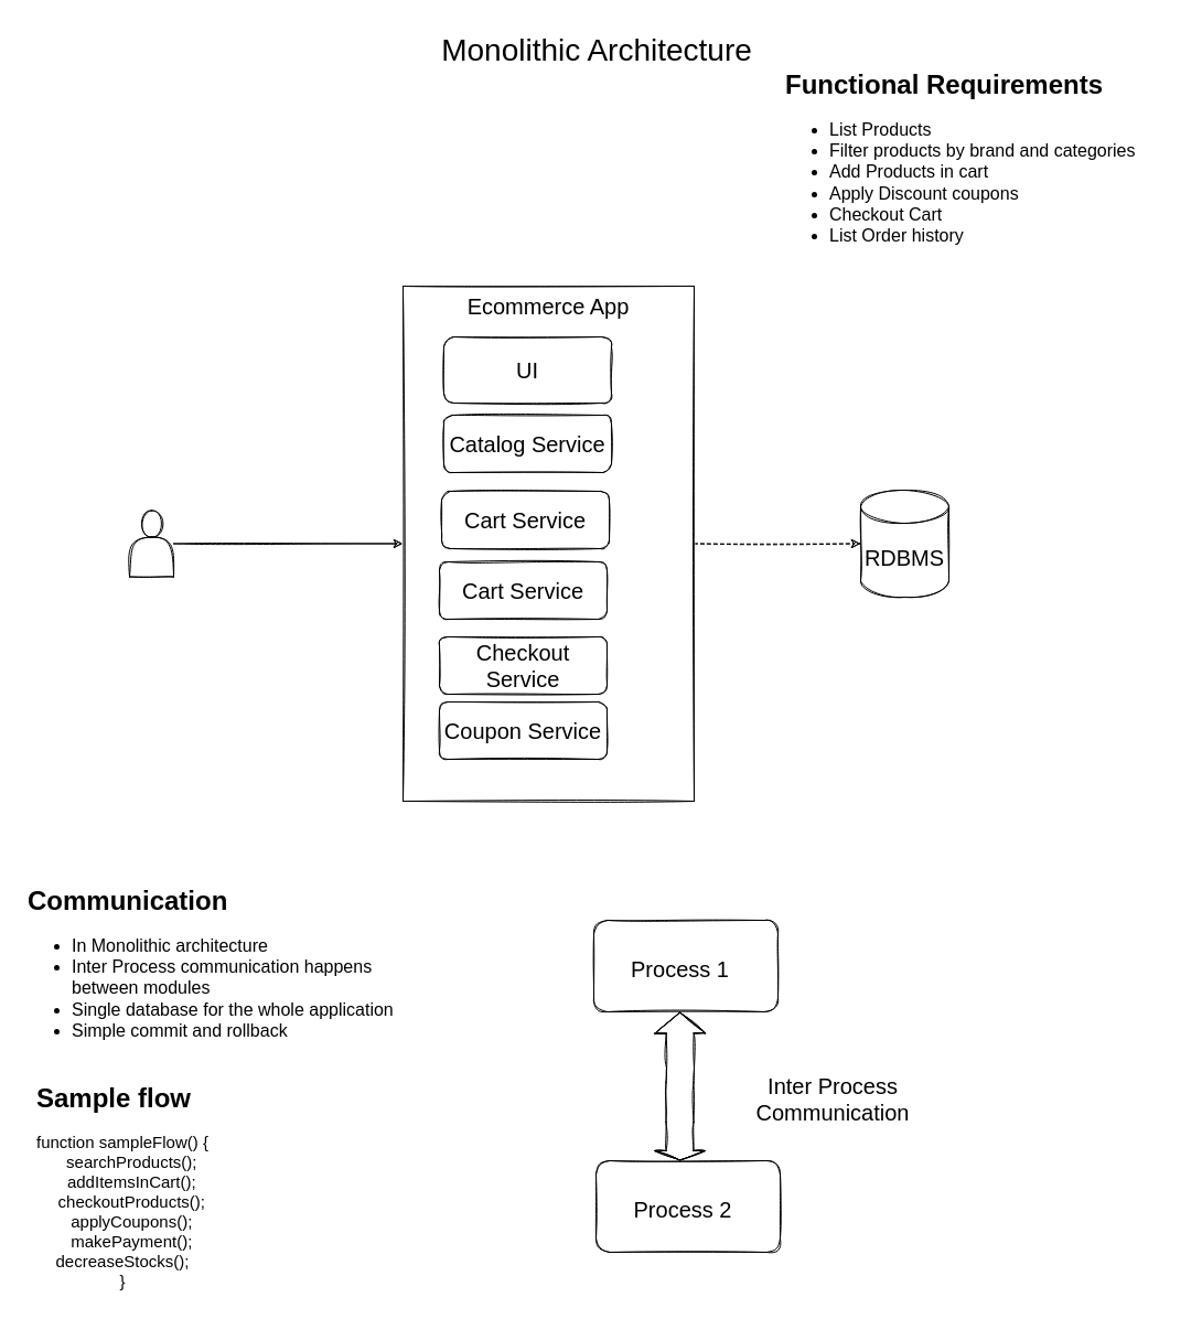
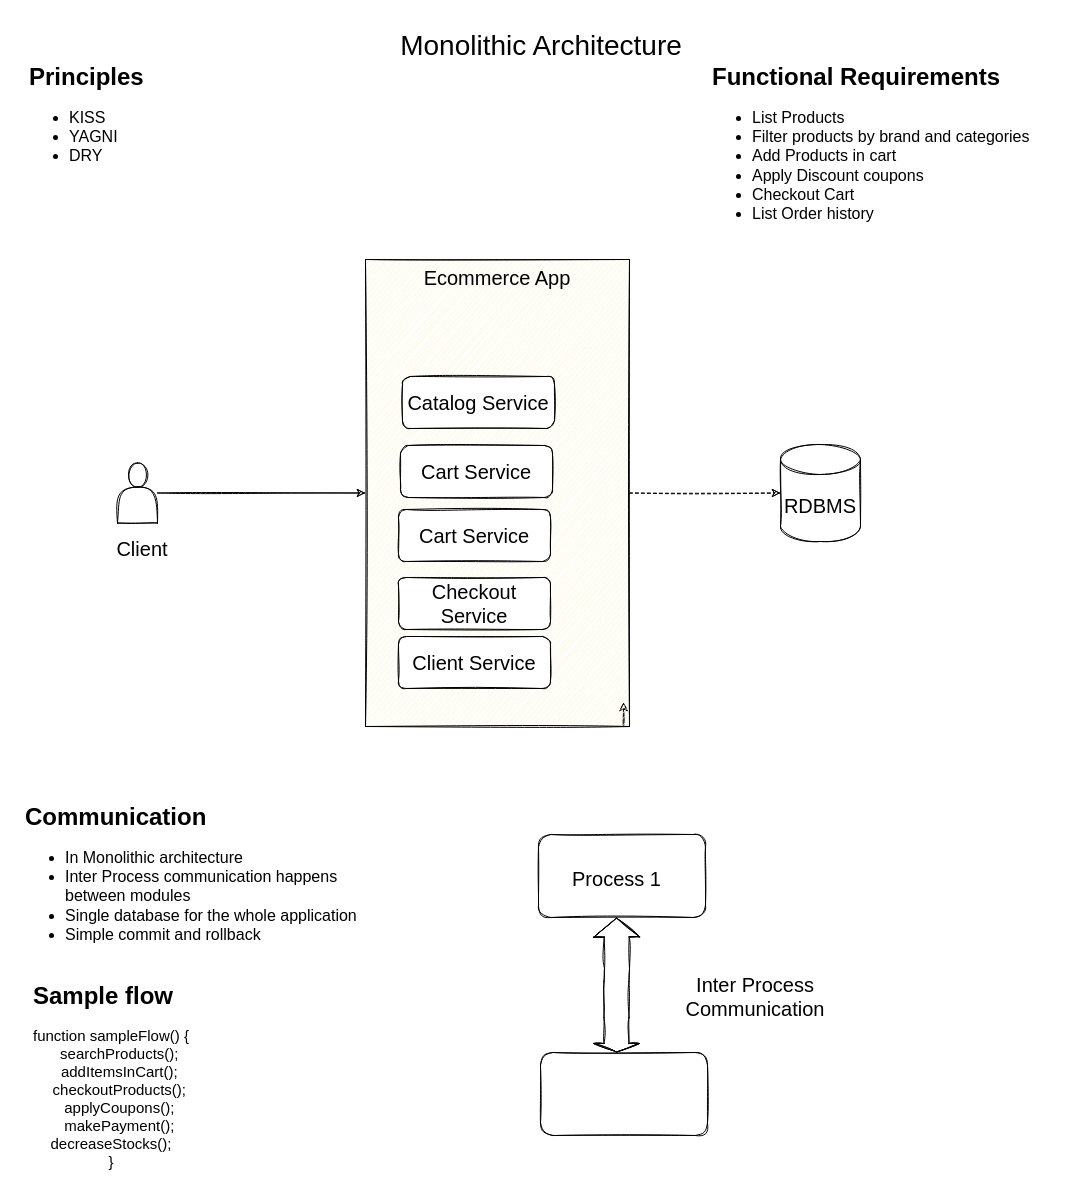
+ <mxCell id="3" value="&lt;h1&gt;Principles&lt;/h1&gt;&lt;div style=&quot;font-size: 16px&quot;&gt;&lt;ul&gt;&lt;li&gt;KISS&lt;/li&gt;&lt;li&gt;YAGNI&lt;/li&gt;&lt;li&gt;DRY&lt;/li&gt;&lt;/ul&gt;&lt;/div&gt;&lt;p&gt;&lt;br&gt;&lt;/p&gt;" style="text;html=1;strokeColor=none;fillColor=none;spacing=5;spacingTop=-20;whiteSpace=wrap;overflow=hidden;rounded=0;sketch=1;" vertex="1" parent="1"><mxGeometry x="24" y="57" width="249" height="125" as="geometry" /></mxCell>
- <mxCell id="10" value="Ecommerce App" style="rounded=0;whiteSpace=wrap;html=1;sketch=1;fontSize=20;verticalAlign=top;" vertex="1" parent="1"><mxGeometry x="365" y="259" width="264" height="467" as="geometry" /></mxCell>
+ <mxCell id="10" value="Ecommerce App" style="rounded=0;whiteSpace=wrap;html=1;sketch=1;fontSize=20;verticalAlign=top;fillColor=#fff2cc;" vertex="1" parent="1"><mxGeometry x="365" y="259" width="264" height="467" as="geometry" /></mxCell>
- <mxCell id="12" value="UI" style="rounded=1;whiteSpace=wrap;html=1;sketch=1;fontSize=20;" vertex="1" parent="1"><mxGeometry x="402" y="305" width="152" height="60" as="geometry" /></mxCell>
+ <mxCell id="7" value="&lt;font style=&quot;font-size: 20px&quot;&gt;Client&lt;/font&gt;" style="text;html=1;strokeColor=none;fillColor=none;align=center;verticalAlign=middle;whiteSpace=wrap;rounded=0;sketch=1;fontSize=28;" vertex="1" parent="1"><mxGeometry x="112" y="531" width="60" height="30" as="geometry" /></mxCell>
- <mxCell id="17" value="Coupon Service" style="rounded=1;whiteSpace=wrap;html=1;sketch=1;fontSize=20;" vertex="1" parent="1"><mxGeometry x="398" y="636" width="152" height="52" as="geometry" /></mxCell>
+ <mxCell id="17" value="Client Service" style="rounded=1;whiteSpace=wrap;html=1;sketch=1;fontSize=20;" vertex="1" parent="1"><mxGeometry x="398" y="636" width="152" height="52" as="geometry" /></mxCell>
- <mxCell id="22" value="Process 2" style="text;html=1;strokeColor=none;fillColor=none;align=center;verticalAlign=middle;whiteSpace=wrap;rounded=0;sketch=1;fontSize=20;" vertex="1" parent="1"><mxGeometry x="566" y="1077" width="106" height="38" as="geometry" /></mxCell>
